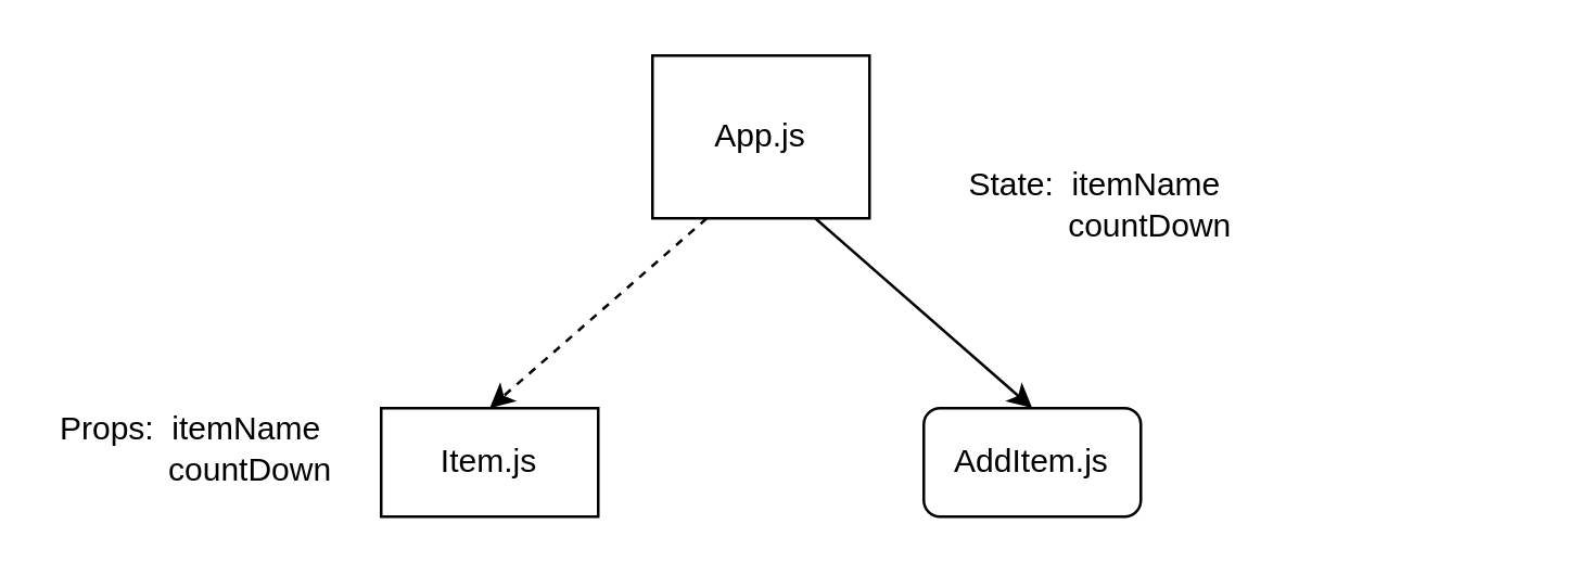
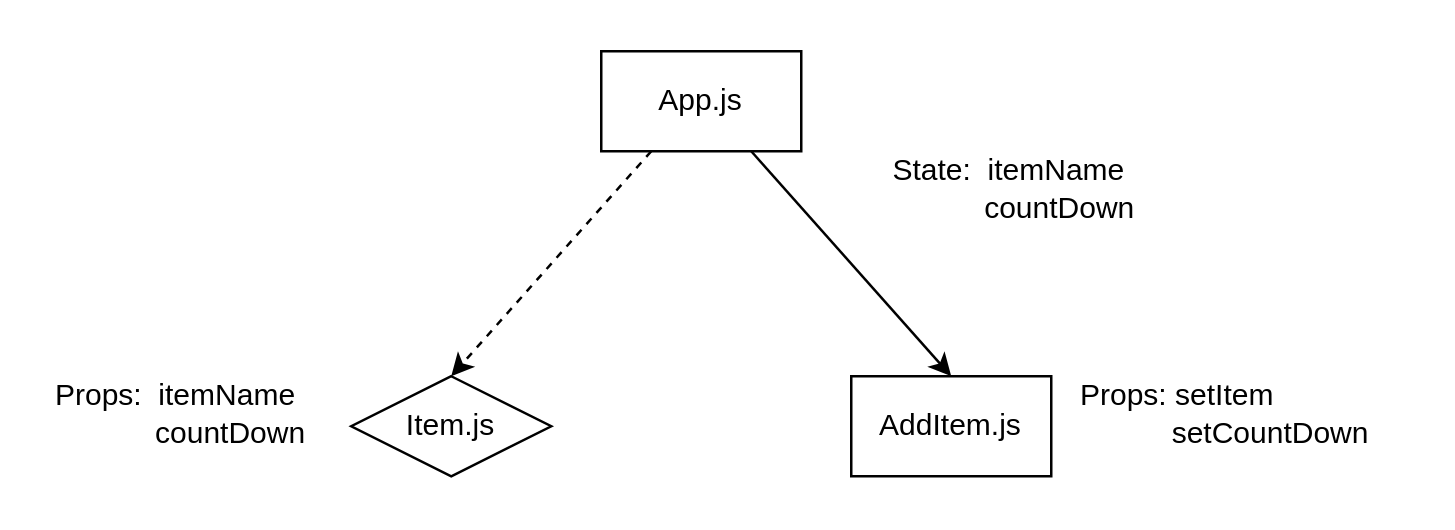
- <mxCell id="4" value="App.js&lt;br&gt;" style="rounded=0;whiteSpace=wrap;html=1;" vertex="1" parent="1"><mxGeometry x="240" y="20" width="80" height="60" as="geometry" /></mxCell>
+ <mxCell id="4" value="App.js&lt;br&gt;" style="rounded=0;whiteSpace=wrap;html=1;" vertex="1" parent="1"><mxGeometry x="240" y="20" width="80" height="40" as="geometry" /></mxCell>
+ <mxCell id="8" value="Props: setItem&lt;br&gt;&lt;span style=&quot;white-space: pre;&quot;&gt;&#09;&lt;/span&gt;&amp;nbsp; &amp;nbsp;setCountDown" style="text;html=1;strokeColor=none;fillColor=none;align=left;verticalAlign=middle;whiteSpace=wrap;rounded=0;" vertex="1" parent="1"><mxGeometry x="430" y="150" width="130" height="30" as="geometry" /></mxCell>
- <mxCell id="6" value="Item.js" style="rounded=0;whiteSpace=wrap;html=1;" vertex="1" parent="1"><mxGeometry x="140" y="150" width="80" height="40" as="geometry" /></mxCell>
+ <mxCell id="6" value="Item.js" style="rhombus;whiteSpace=wrap;html=1;" vertex="1" parent="1"><mxGeometry x="140" y="150" width="80" height="40" as="geometry" /></mxCell>
- <mxCell id="5" value="AddItem.js" style="whiteSpace=wrap;html=1;rounded=1;" vertex="1" parent="1"><mxGeometry x="340" y="150" width="80" height="40" as="geometry" /></mxCell>
+ <mxCell id="5" value="AddItem.js" style="rounded=0;whiteSpace=wrap;html=1;" vertex="1" parent="1"><mxGeometry x="340" y="150" width="80" height="40" as="geometry" /></mxCell>
